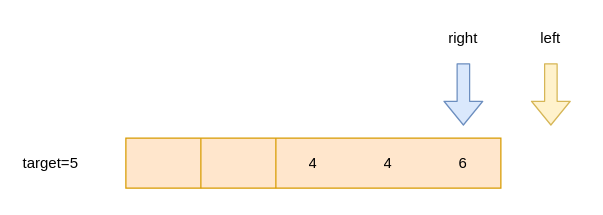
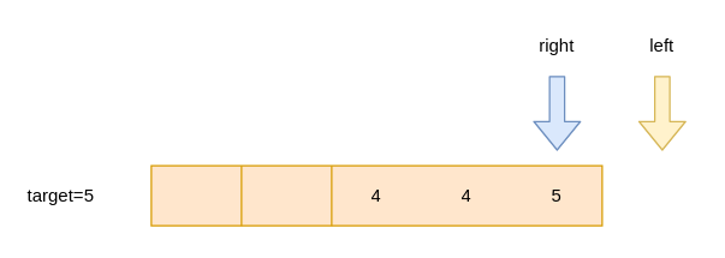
- <mxCell id="6" value="6" style="shape=partialRectangle;html=1;whiteSpace=wrap;connectable=0;fillColor=none;top=0;left=0;bottom=0;right=0;overflow=hidden;" vertex="1" parent="3"><mxGeometry x="240" width="60" height="40" as="geometry" /></mxCell>
+ <mxCell id="6" value="5" style="shape=partialRectangle;html=1;whiteSpace=wrap;connectable=0;fillColor=none;top=0;left=0;bottom=0;right=0;overflow=hidden;" vertex="1" parent="3"><mxGeometry x="240" width="60" height="40" as="geometry" /></mxCell>
